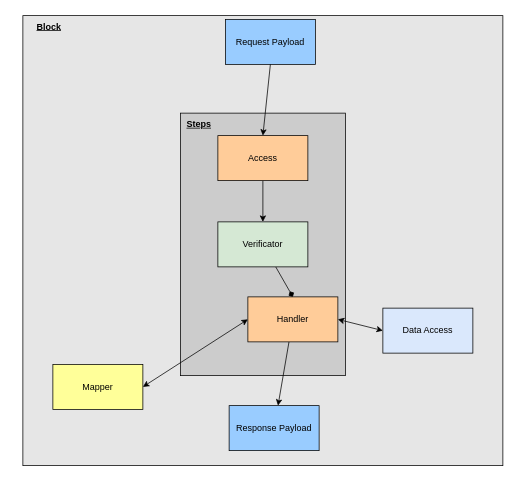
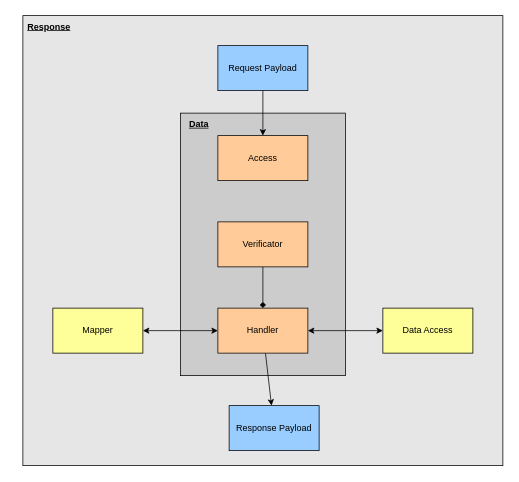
- <mxCell id="17" value="Block" style="text;html=1;strokeColor=none;fillColor=none;align=center;verticalAlign=middle;whiteSpace=wrap;rounded=0;fontStyle=5" vertex="1" parent="1"><mxGeometry x="20" y="20" width="90" height="30" as="geometry" /></mxCell>
+ <mxCell id="17" value="Response" style="text;html=1;strokeColor=none;fillColor=none;align=center;verticalAlign=middle;whiteSpace=wrap;rounded=0;fontStyle=5" vertex="1" parent="1"><mxGeometry x="20" y="20" width="90" height="30" as="geometry" /></mxCell>
- <mxCell id="4" value="Request Payload" style="rounded=0;whiteSpace=wrap;html=1;fillColor=#99CCFF;" vertex="1" parent="1"><mxGeometry x="300" y="25" width="120" height="60" as="geometry" /></mxCell>
+ <mxCell id="4" value="Request Payload" style="rounded=0;whiteSpace=wrap;html=1;fillColor=#99CCFF;" vertex="1" parent="1"><mxGeometry x="290" y="60" width="120" height="60" as="geometry" /></mxCell>
- <mxCell id="18" value="Steps" style="text;html=1;strokeColor=none;fillColor=none;align=center;verticalAlign=middle;whiteSpace=wrap;rounded=0;fontStyle=5" vertex="1" parent="1"><mxGeometry x="220" y="150" width="90" height="30" as="geometry" /></mxCell>
+ <mxCell id="18" value="Data" style="text;html=1;strokeColor=none;fillColor=none;align=center;verticalAlign=middle;whiteSpace=wrap;rounded=0;fontStyle=5" vertex="1" parent="1"><mxGeometry x="220" y="150" width="90" height="30" as="geometry" /></mxCell>
- <mxCell id="6" style="edgeStyle=none;html=1;" edge="1" parent="1" source="7" target="9"><mxGeometry relative="1" as="geometry" /></mxCell>
- <mxCell id="9" value="Verificator" style="rounded=0;whiteSpace=wrap;html=1;fillColor=#d5e8d4;" vertex="1" parent="1"><mxGeometry x="290" y="295" width="120" height="60" as="geometry" /></mxCell>
+ <mxCell id="9" value="Verificator" style="rounded=0;whiteSpace=wrap;html=1;fillColor=#FFCC99;" vertex="1" parent="1"><mxGeometry x="290" y="295" width="120" height="60" as="geometry" /></mxCell>
- <mxCell id="11" value="Handler" style="rounded=0;whiteSpace=wrap;html=1;fillColor=#FFCC99;" vertex="1" parent="1"><mxGeometry x="330" y="395" width="120" height="60" as="geometry" /></mxCell>
+ <mxCell id="11" value="Handler" style="rounded=0;whiteSpace=wrap;html=1;fillColor=#FFCC99;" vertex="1" parent="1"><mxGeometry x="290" y="410" width="120" height="60" as="geometry" /></mxCell>
- <mxCell id="12" value="Data Access" style="rounded=0;whiteSpace=wrap;html=1;fillColor=#dae8fc;" vertex="1" parent="1"><mxGeometry x="510" y="410" width="120" height="60" as="geometry" /></mxCell>
+ <mxCell id="12" value="Data Access" style="rounded=0;whiteSpace=wrap;html=1;fillColor=#FFFF99;" vertex="1" parent="1"><mxGeometry x="510" y="410" width="120" height="60" as="geometry" /></mxCell>
- <mxCell id="13" value="Mapper" style="rounded=0;whiteSpace=wrap;html=1;fillColor=#FFFF99;" vertex="1" parent="1"><mxGeometry x="70" y="485" width="120" height="60" as="geometry" /></mxCell>
+ <mxCell id="13" value="Mapper" style="rounded=0;whiteSpace=wrap;html=1;fillColor=#FFFF99;" vertex="1" parent="1"><mxGeometry x="70" y="410" width="120" height="60" as="geometry" /></mxCell>
